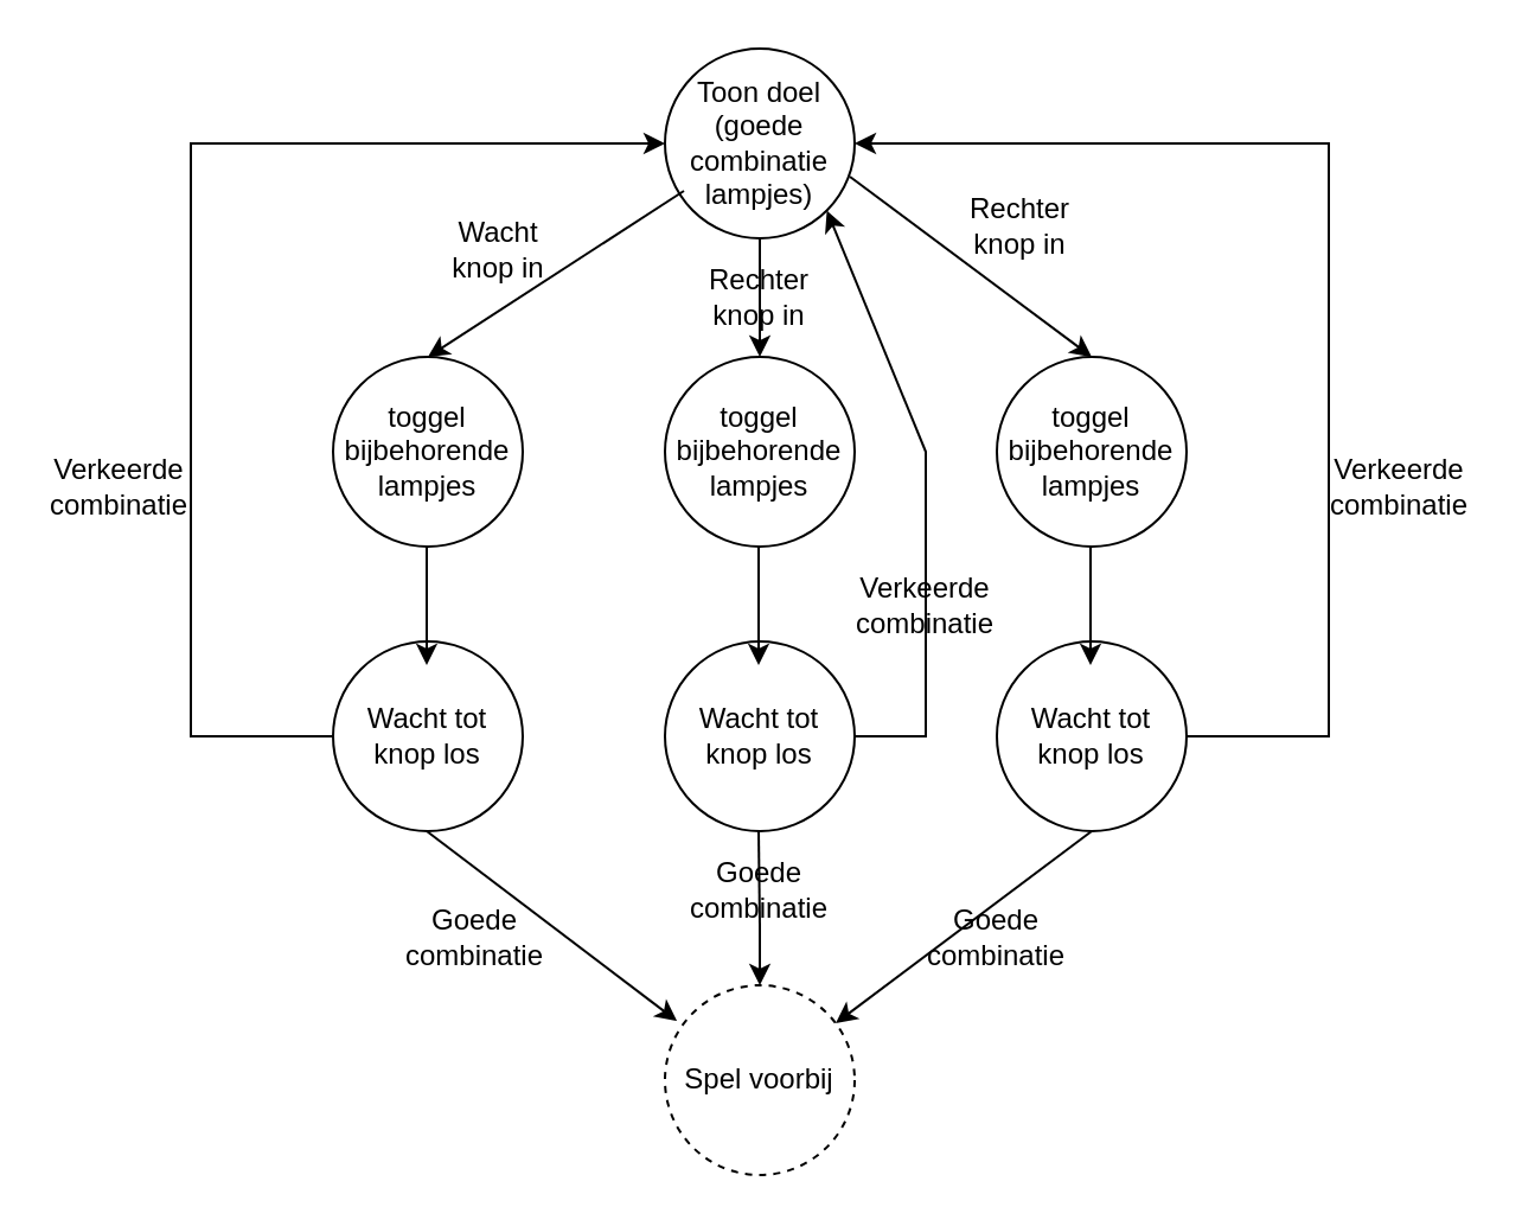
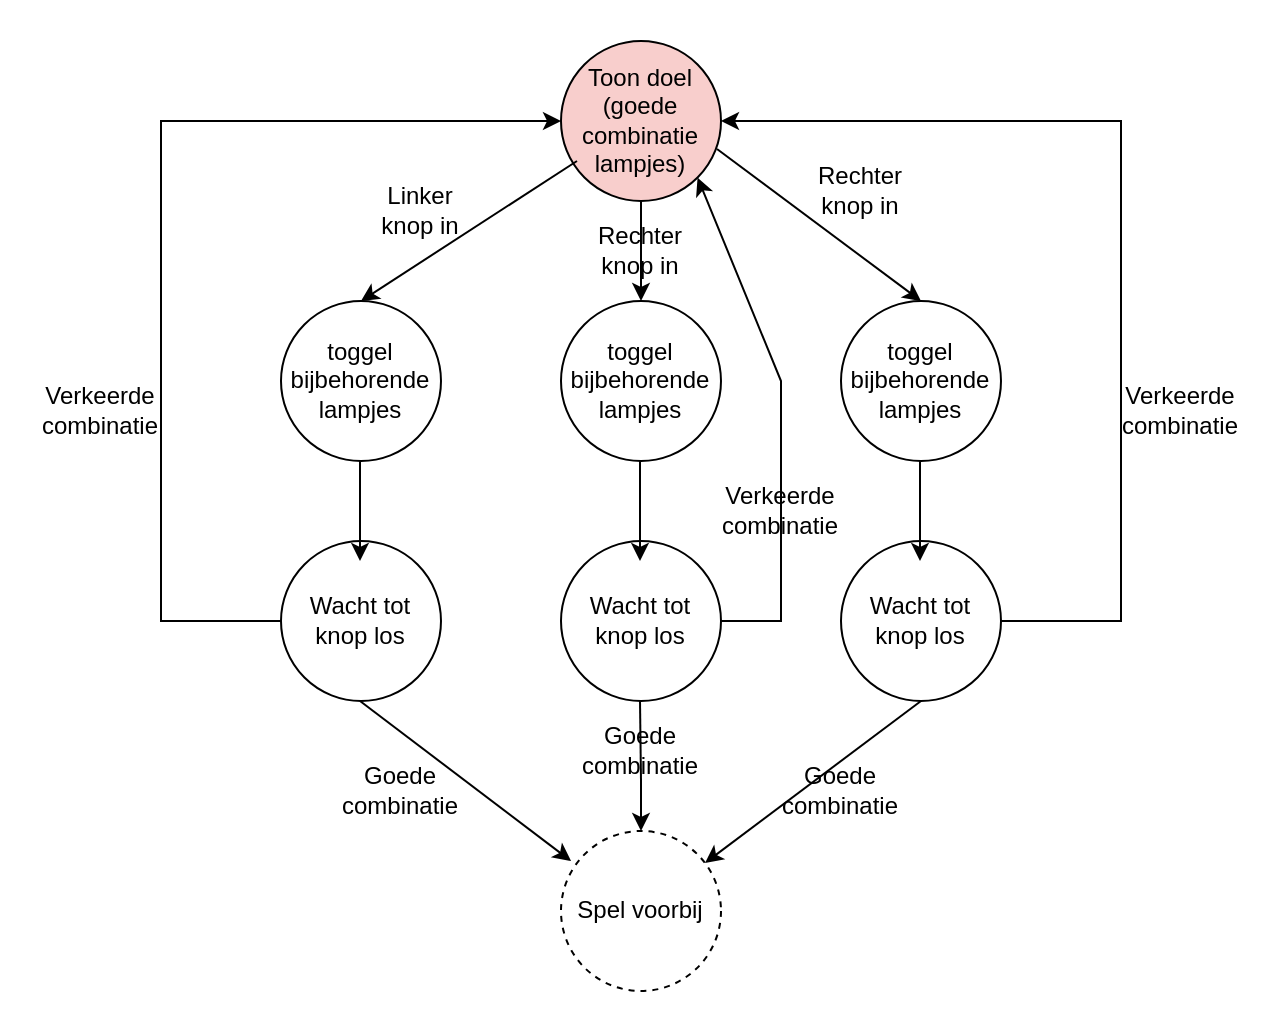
- <mxCell id="2" value="Toon doel (goede combinatie lampjes)" style="ellipse;whiteSpace=wrap;html=1;aspect=fixed;" vertex="1" parent="1"><mxGeometry x="280" y="20" width="80" height="80" as="geometry" /></mxCell>
+ <mxCell id="2" value="Toon doel (goede combinatie lampjes)" style="ellipse;whiteSpace=wrap;html=1;aspect=fixed;fillColor=#f8cecc;" vertex="1" parent="1"><mxGeometry x="280" y="20" width="80" height="80" as="geometry" /></mxCell>
- <mxCell id="19" value="Wacht knop in" style="text;html=1;strokeColor=none;fillColor=none;align=center;verticalAlign=middle;whiteSpace=wrap;rounded=0;" vertex="1" parent="1"><mxGeometry x="180" y="90" width="60" height="30" as="geometry" /></mxCell>
+ <mxCell id="19" value="Linker knop in" style="text;html=1;strokeColor=none;fillColor=none;align=center;verticalAlign=middle;whiteSpace=wrap;rounded=0;" vertex="1" parent="1"><mxGeometry x="180" y="90" width="60" height="30" as="geometry" /></mxCell>
